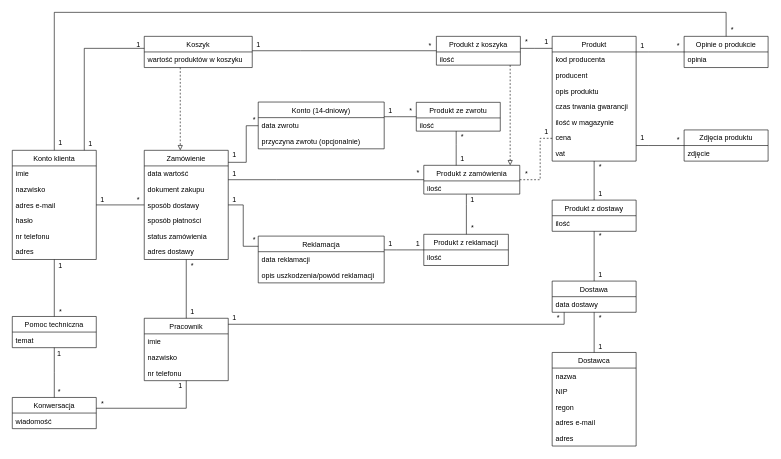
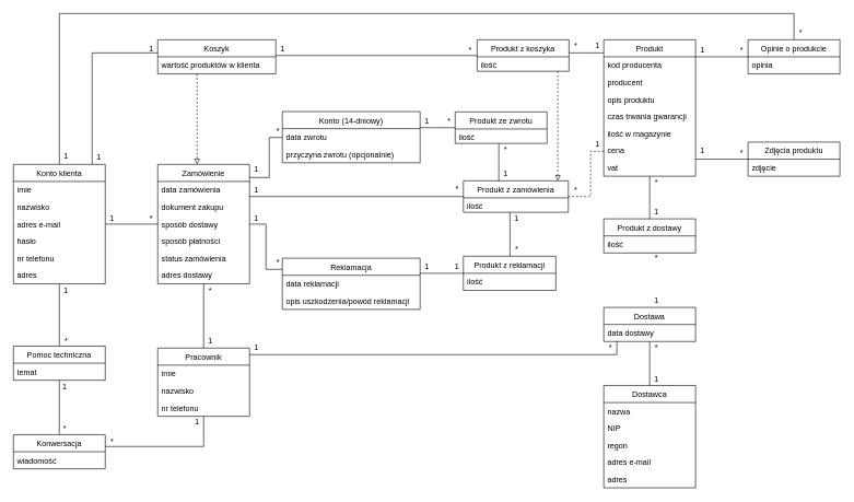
- <mxCell id="34" value="wartość produktów w koszyku" style="text;strokeColor=none;fillColor=none;align=left;verticalAlign=top;spacingLeft=4;spacingRight=4;overflow=hidden;rotatable=0;points=[[0,0.5],[1,0.5]];portConstraint=eastwest;" parent="33" vertex="1"><mxGeometry y="26" width="180" height="26" as="geometry" /></mxCell>
+ <mxCell id="34" value="wartość produktów w klienta" style="text;strokeColor=none;fillColor=none;align=left;verticalAlign=top;spacingLeft=4;spacingRight=4;overflow=hidden;rotatable=0;points=[[0,0.5],[1,0.5]];portConstraint=eastwest;" parent="33" vertex="1"><mxGeometry y="26" width="180" height="26" as="geometry" /></mxCell>
- <mxCell id="7" value="data wartość" style="text;strokeColor=none;fillColor=none;align=left;verticalAlign=top;spacingLeft=4;spacingRight=4;overflow=hidden;rotatable=0;points=[[0,0.5],[1,0.5]];portConstraint=eastwest;" parent="6" vertex="1"><mxGeometry y="26" width="140" height="26" as="geometry" /></mxCell>
+ <mxCell id="7" value="data zamówienia" style="text;strokeColor=none;fillColor=none;align=left;verticalAlign=top;spacingLeft=4;spacingRight=4;overflow=hidden;rotatable=0;points=[[0,0.5],[1,0.5]];portConstraint=eastwest;" parent="6" vertex="1"><mxGeometry y="26" width="140" height="26" as="geometry" /></mxCell>
- <mxCell id="63" style="edgeStyle=orthogonalEdgeStyle;rounded=0;orthogonalLoop=1;jettySize=auto;html=1;endArrow=none;endFill=0;" parent="1" source="64" target="66" edge="1"><mxGeometry relative="1" as="geometry" /></mxCell>
